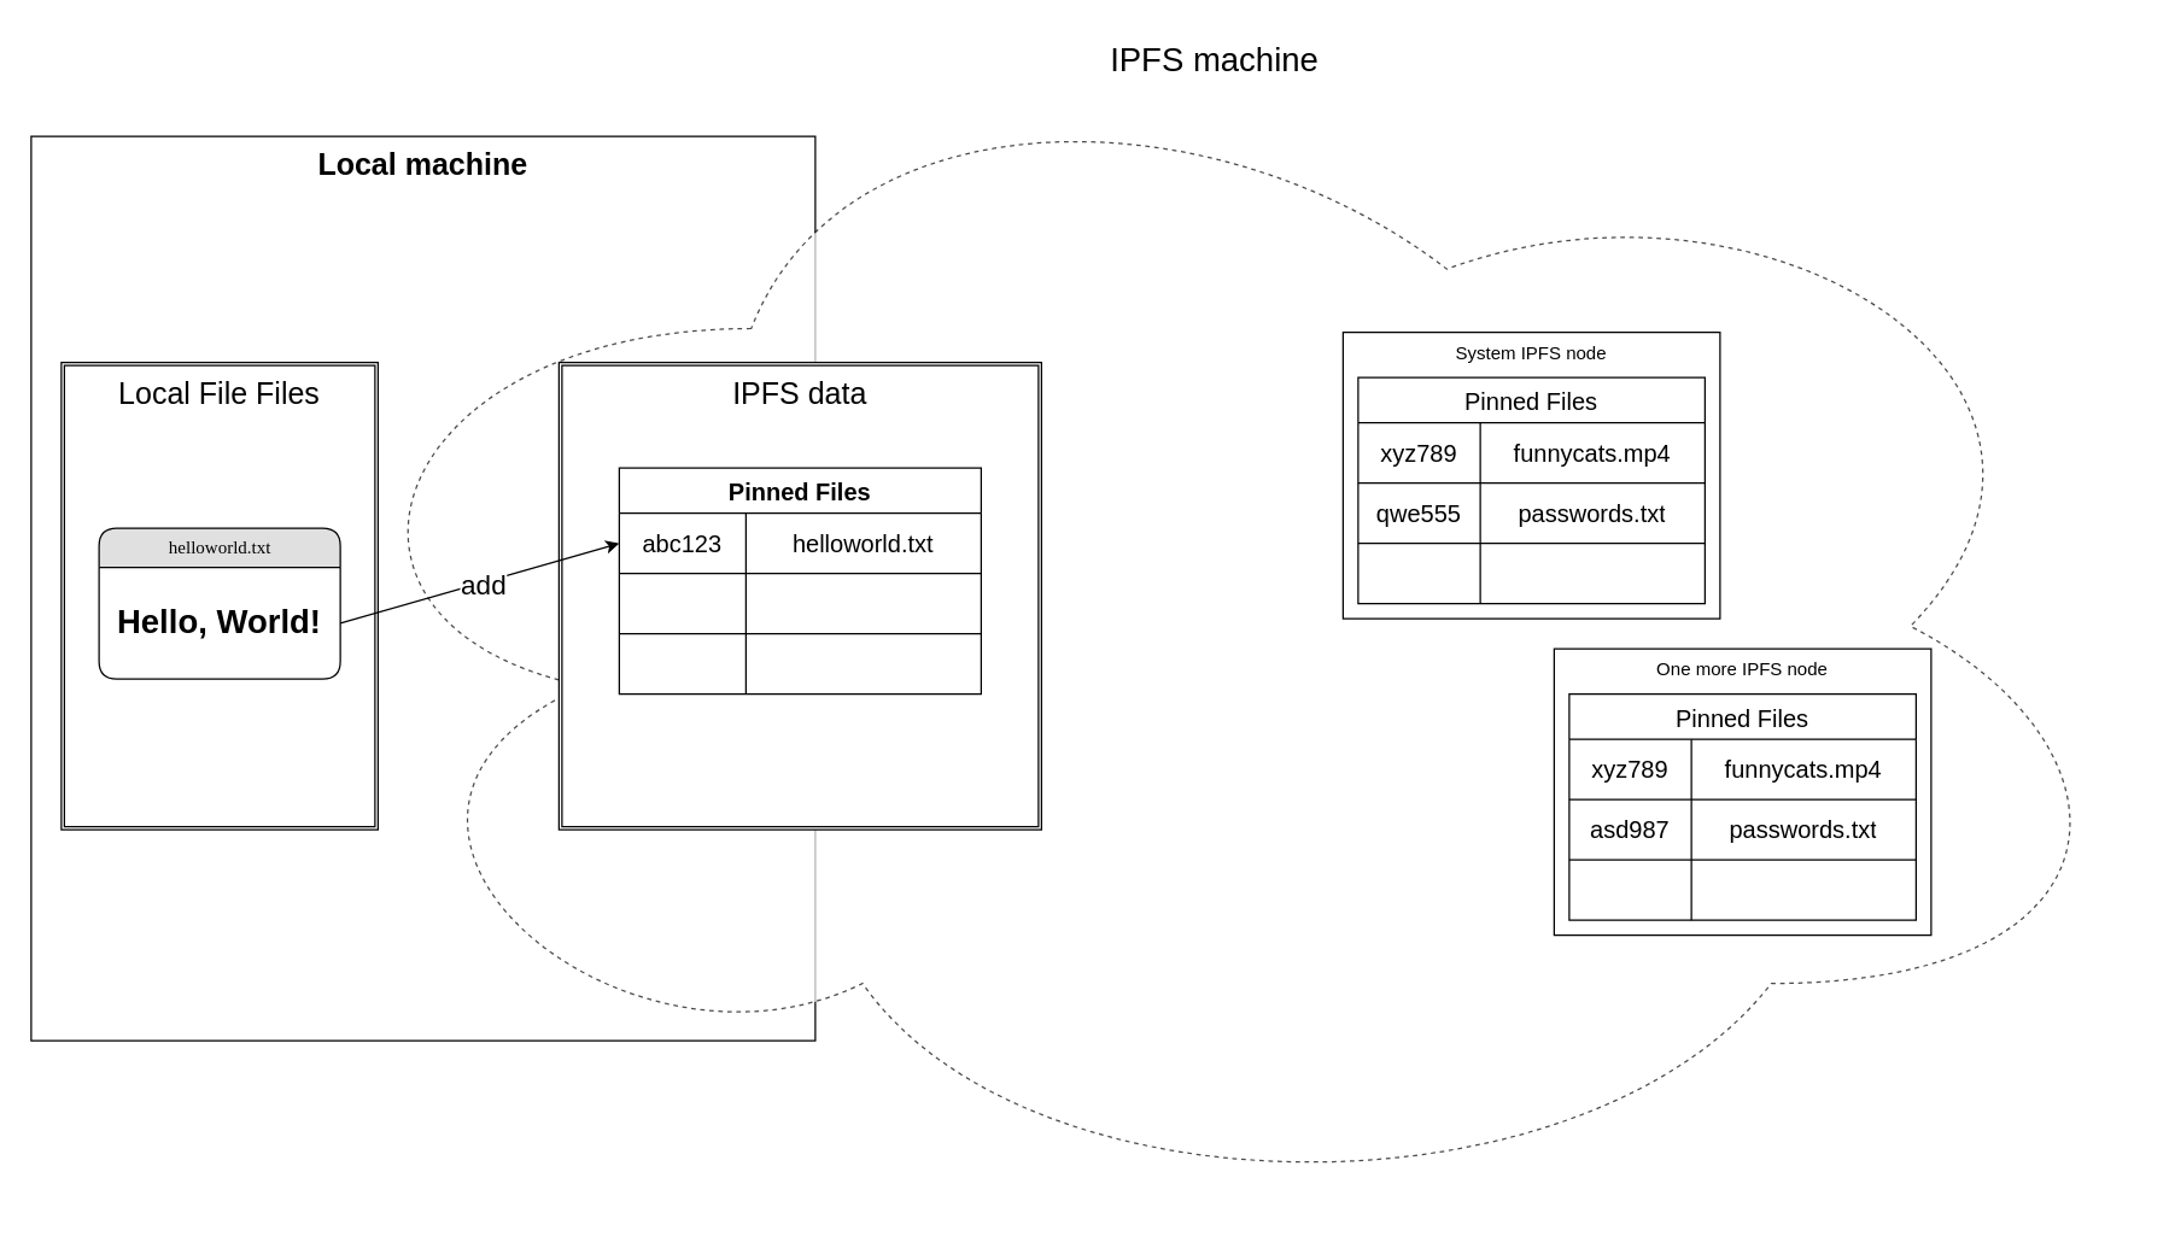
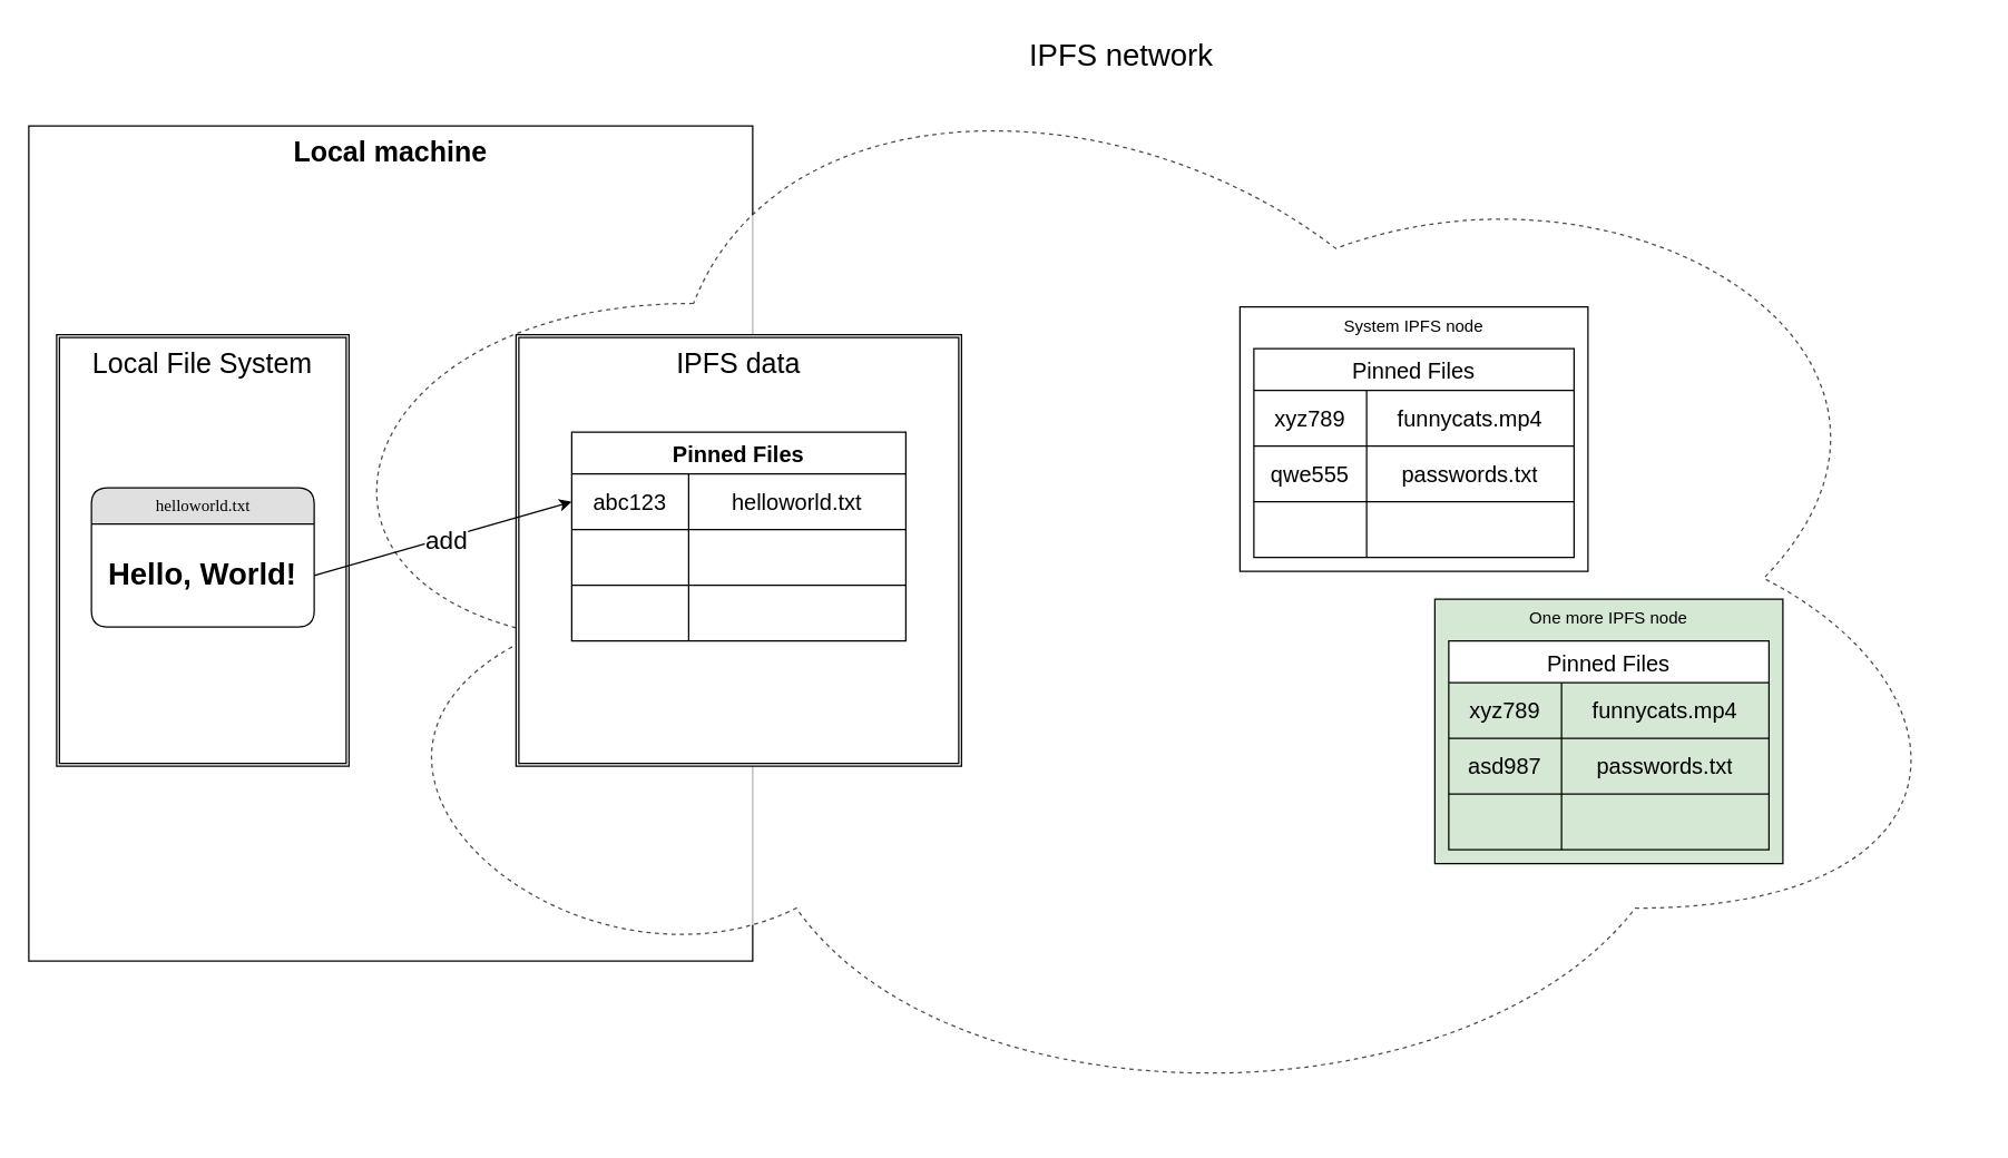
- <mxCell id="3" value="IPFS machine" style="ellipse;shape=cloud;whiteSpace=wrap;html=1;fontSize=22;verticalAlign=top;align=center;opacity=70;dashed=1;" parent="1" vertex="1"><mxGeometry x="190" width="1230" height="790" as="geometry" y="20" /></mxCell>
+ <mxCell id="3" value="IPFS network" style="ellipse;shape=cloud;whiteSpace=wrap;html=1;fontSize=22;verticalAlign=top;align=center;opacity=70;dashed=1;" parent="1" vertex="1"><mxGeometry x="190" width="1230" height="790" as="geometry" y="20" /></mxCell>
- <mxCell id="4" value="Local File Files" style="shape=ext;double=1;rounded=0;whiteSpace=wrap;html=1;fontSize=20;verticalAlign=top;" parent="1" vertex="1"><mxGeometry x="40" y="240" width="210" height="310" as="geometry" /></mxCell>
+ <mxCell id="4" value="Local File System" style="shape=ext;double=1;rounded=0;whiteSpace=wrap;html=1;fontSize=20;verticalAlign=top;" parent="1" vertex="1"><mxGeometry x="40" y="240" width="210" height="310" as="geometry" /></mxCell>
- <mxCell id="31" value="One more IPFS node" style="rounded=0;whiteSpace=wrap;html=1;verticalAlign=top;" parent="1" vertex="1"><mxGeometry x="1030" y="430" width="250" height="190" as="geometry" /></mxCell>
+ <mxCell id="31" value="One more IPFS node" style="rounded=0;whiteSpace=wrap;html=1;verticalAlign=top;fillColor=#d5e8d4;" parent="1" vertex="1"><mxGeometry x="1030" y="430" width="250" height="190" as="geometry" /></mxCell>
